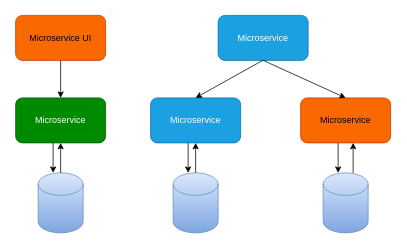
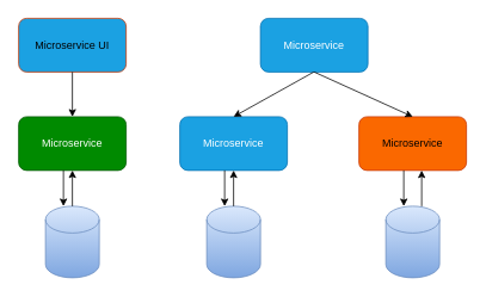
- <mxCell id="2" value="Microservice UI" style="rounded=1;whiteSpace=wrap;html=1;fillColor=#fa6800;fontColor=#000000;strokeColor=#C73500;" vertex="1" parent="1"><mxGeometry x="20" y="20" width="120" height="60" as="geometry" /></mxCell>
+ <mxCell id="2" value="Microservice UI" style="rounded=1;whiteSpace=wrap;html=1;fillColor=#1ba1e2;fontColor=#000000;strokeColor=#C73500;" vertex="1" parent="1"><mxGeometry x="20" y="20" width="120" height="60" as="geometry" /></mxCell>
